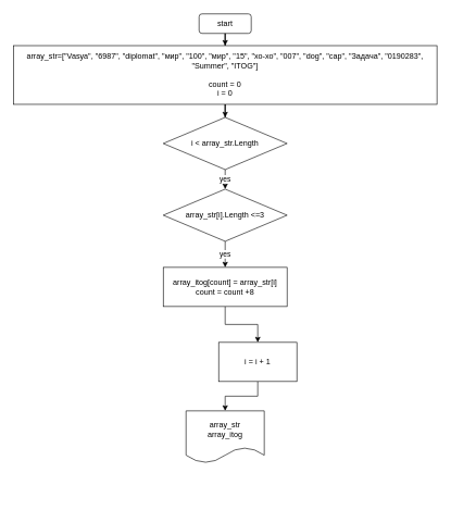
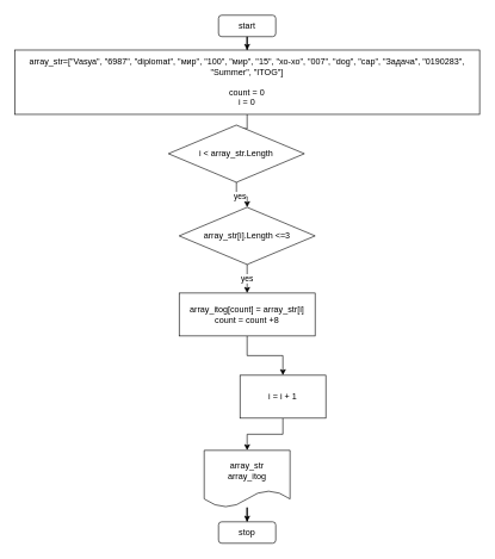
- <mxCell id="7" value="i &amp;lt; array_str.Length" style="rhombus;whiteSpace=wrap;html=1;" parent="1" vertex="1"><mxGeometry x="250" y="179" width="190" height="80" as="geometry" /></mxCell>
+ <mxCell id="7" value="i &amp;lt; array_str.Length" style="rhombus;whiteSpace=wrap;html=1;" parent="1" vertex="1"><mxGeometry x="235" y="174" width="190" height="80" as="geometry" /></mxCell>
+ <mxCell id="14" value="" style="edgeStyle=orthogonalEdgeStyle;rounded=0;orthogonalLoop=1;jettySize=auto;html=1;" parent="1" source="15" target="16" edge="1"><mxGeometry relative="1" as="geometry" /></mxCell>
+ <mxCell id="16" value="stop" style="rounded=1;whiteSpace=wrap;html=1;" parent="1" vertex="1"><mxGeometry x="305" y="729" width="80" height="30" as="geometry" /></mxCell>
